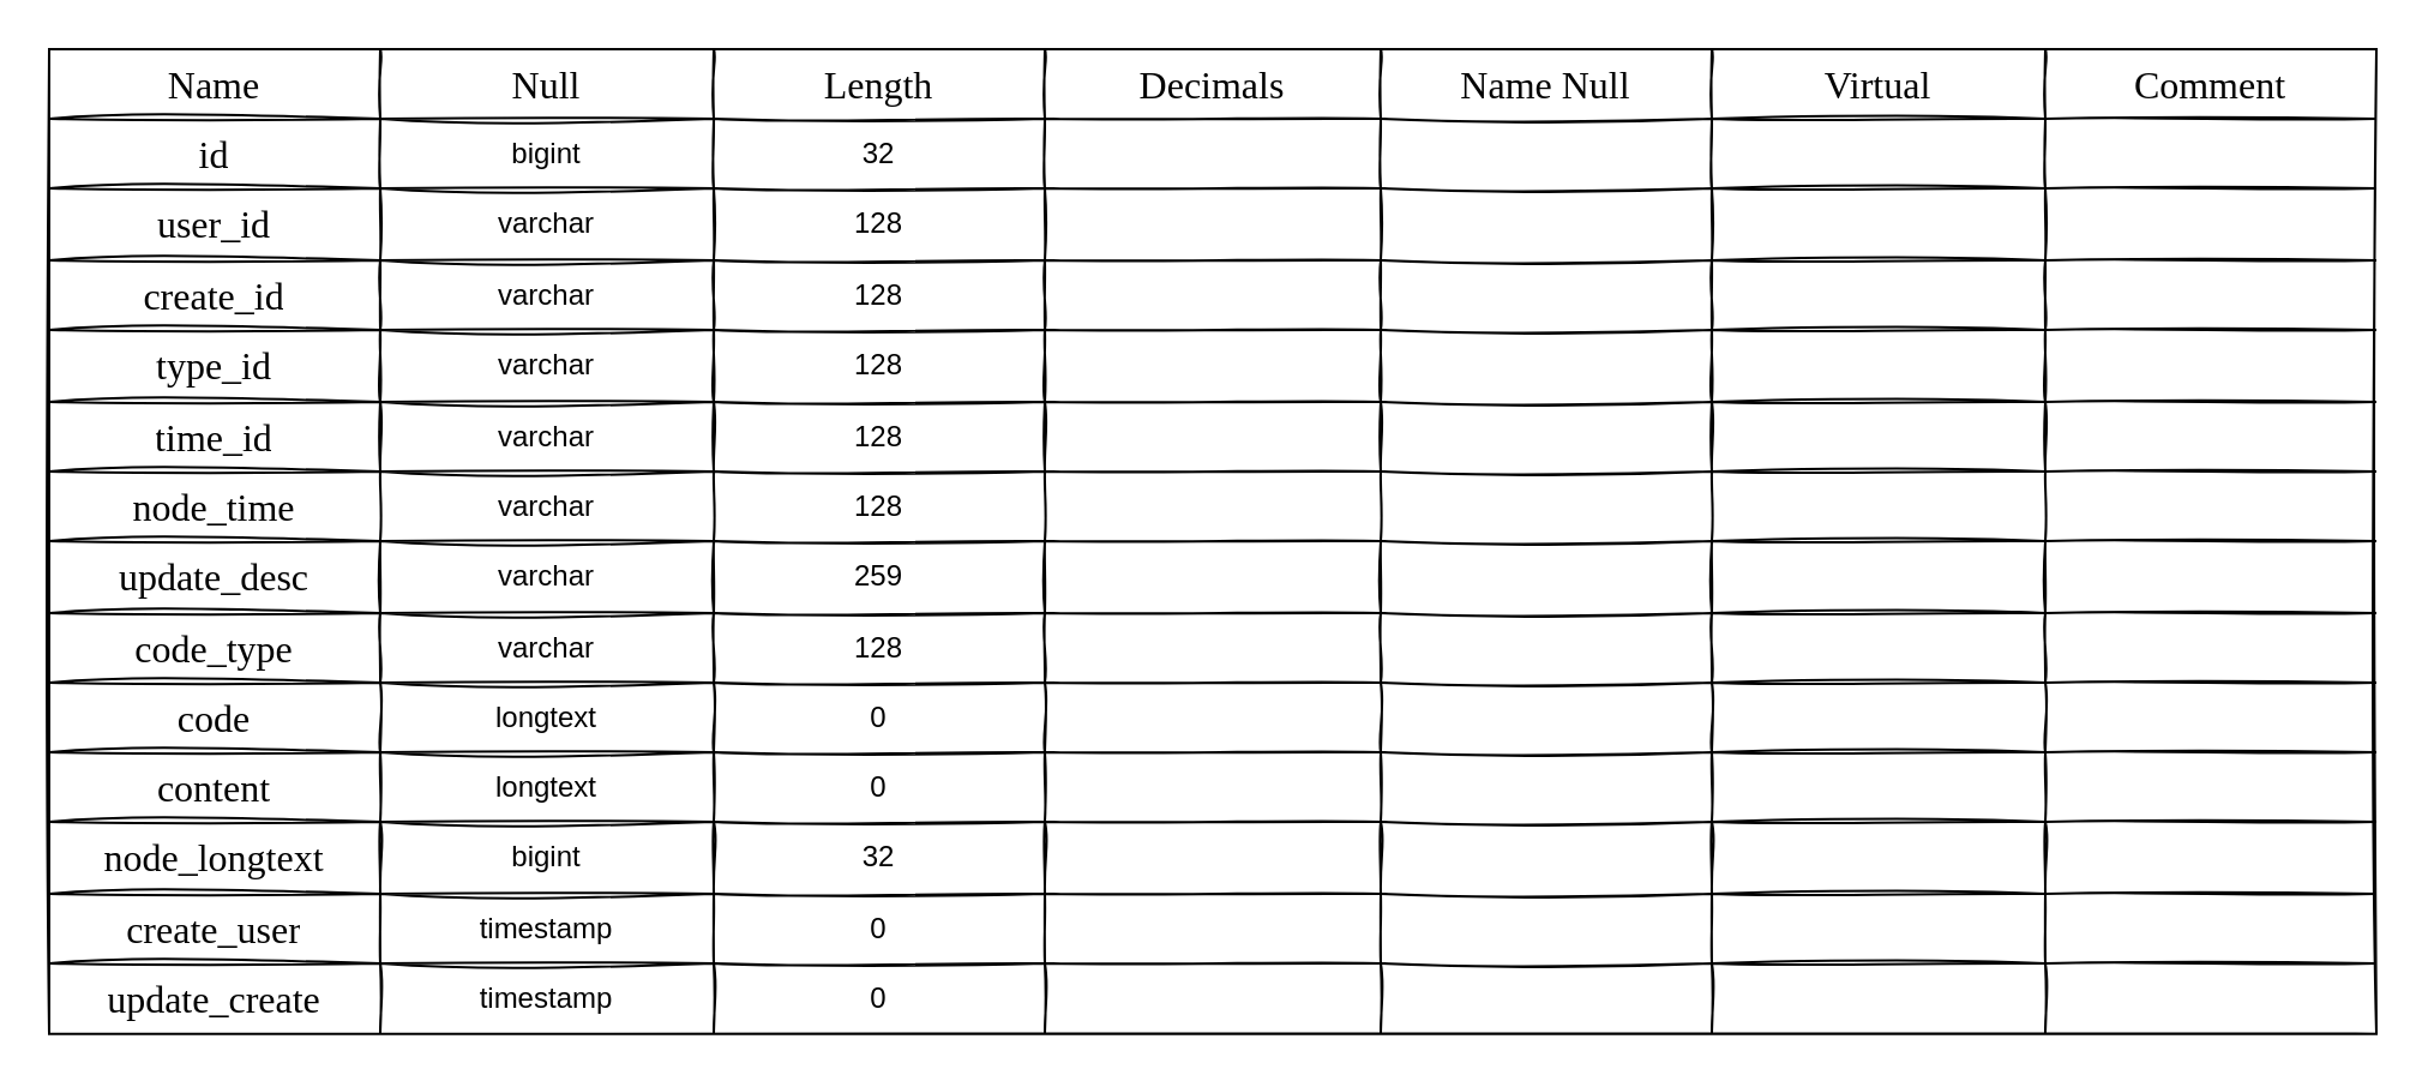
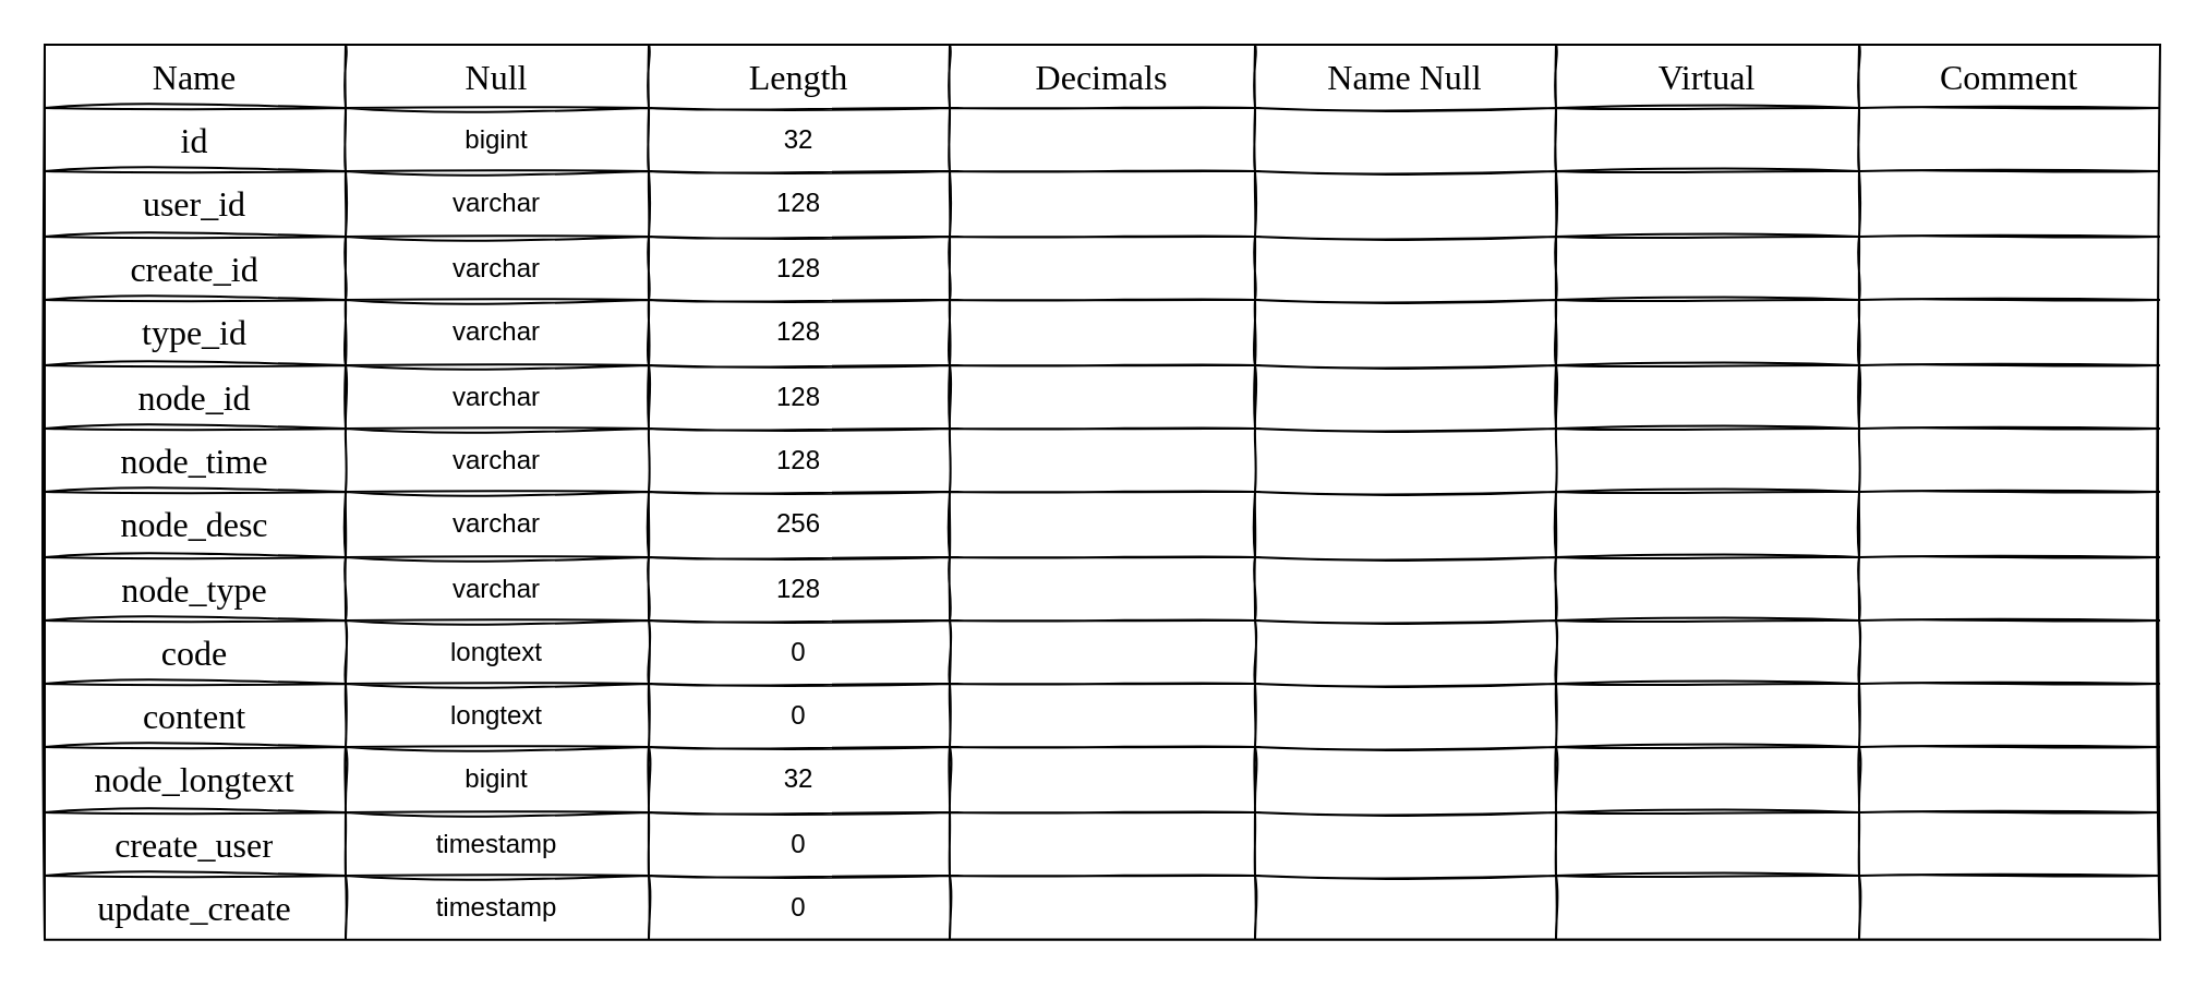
- <mxCell id="44" value="time_id" style="shape=partialRectangle;html=1;whiteSpace=wrap;connectable=0;overflow=hidden;fillColor=none;top=0;left=0;bottom=0;right=0;pointerEvents=1;fontFamily=Comic Sans MS;fontSize=16;" vertex="1" parent="43"><mxGeometry width="138" height="29" as="geometry"><mxRectangle width="138" height="29" as="alternateBounds" /></mxGeometry></mxCell>
+ <mxCell id="44" value="node_id" style="shape=partialRectangle;html=1;whiteSpace=wrap;connectable=0;overflow=hidden;fillColor=none;top=0;left=0;bottom=0;right=0;pointerEvents=1;fontFamily=Comic Sans MS;fontSize=16;" vertex="1" parent="43"><mxGeometry width="138" height="29" as="geometry"><mxRectangle width="138" height="29" as="alternateBounds" /></mxGeometry></mxCell>
- <mxCell id="60" value="update_desc" style="shape=partialRectangle;html=1;whiteSpace=wrap;connectable=0;overflow=hidden;fillColor=none;top=0;left=0;bottom=0;right=0;pointerEvents=1;fontFamily=Comic Sans MS;fontSize=16;" vertex="1" parent="59"><mxGeometry width="138" height="30" as="geometry"><mxRectangle width="138" height="30" as="alternateBounds" /></mxGeometry></mxCell>
+ <mxCell id="60" value="node_desc" style="shape=partialRectangle;html=1;whiteSpace=wrap;connectable=0;overflow=hidden;fillColor=none;top=0;left=0;bottom=0;right=0;pointerEvents=1;fontFamily=Comic Sans MS;fontSize=16;" vertex="1" parent="59"><mxGeometry width="138" height="30" as="geometry"><mxRectangle width="138" height="30" as="alternateBounds" /></mxGeometry></mxCell>
- <mxCell id="62" value="259" style="shape=partialRectangle;html=1;whiteSpace=wrap;connectable=0;overflow=hidden;fillColor=none;top=0;left=0;bottom=0;right=0;pointerEvents=1;" vertex="1" parent="59"><mxGeometry x="277" width="138" height="30" as="geometry"><mxRectangle width="138" height="30" as="alternateBounds" /></mxGeometry></mxCell>
+ <mxCell id="62" value="256" style="shape=partialRectangle;html=1;whiteSpace=wrap;connectable=0;overflow=hidden;fillColor=none;top=0;left=0;bottom=0;right=0;pointerEvents=1;" vertex="1" parent="59"><mxGeometry x="277" width="138" height="30" as="geometry"><mxRectangle width="138" height="30" as="alternateBounds" /></mxGeometry></mxCell>
- <mxCell id="68" value="code_type" style="shape=partialRectangle;html=1;whiteSpace=wrap;connectable=0;overflow=hidden;fillColor=none;top=0;left=0;bottom=0;right=0;pointerEvents=1;fontFamily=Comic Sans MS;fontSize=16;" vertex="1" parent="67"><mxGeometry width="138" height="29" as="geometry"><mxRectangle width="138" height="29" as="alternateBounds" /></mxGeometry></mxCell>
+ <mxCell id="68" value="node_type" style="shape=partialRectangle;html=1;whiteSpace=wrap;connectable=0;overflow=hidden;fillColor=none;top=0;left=0;bottom=0;right=0;pointerEvents=1;fontFamily=Comic Sans MS;fontSize=16;" vertex="1" parent="67"><mxGeometry width="138" height="29" as="geometry"><mxRectangle width="138" height="29" as="alternateBounds" /></mxGeometry></mxCell>
